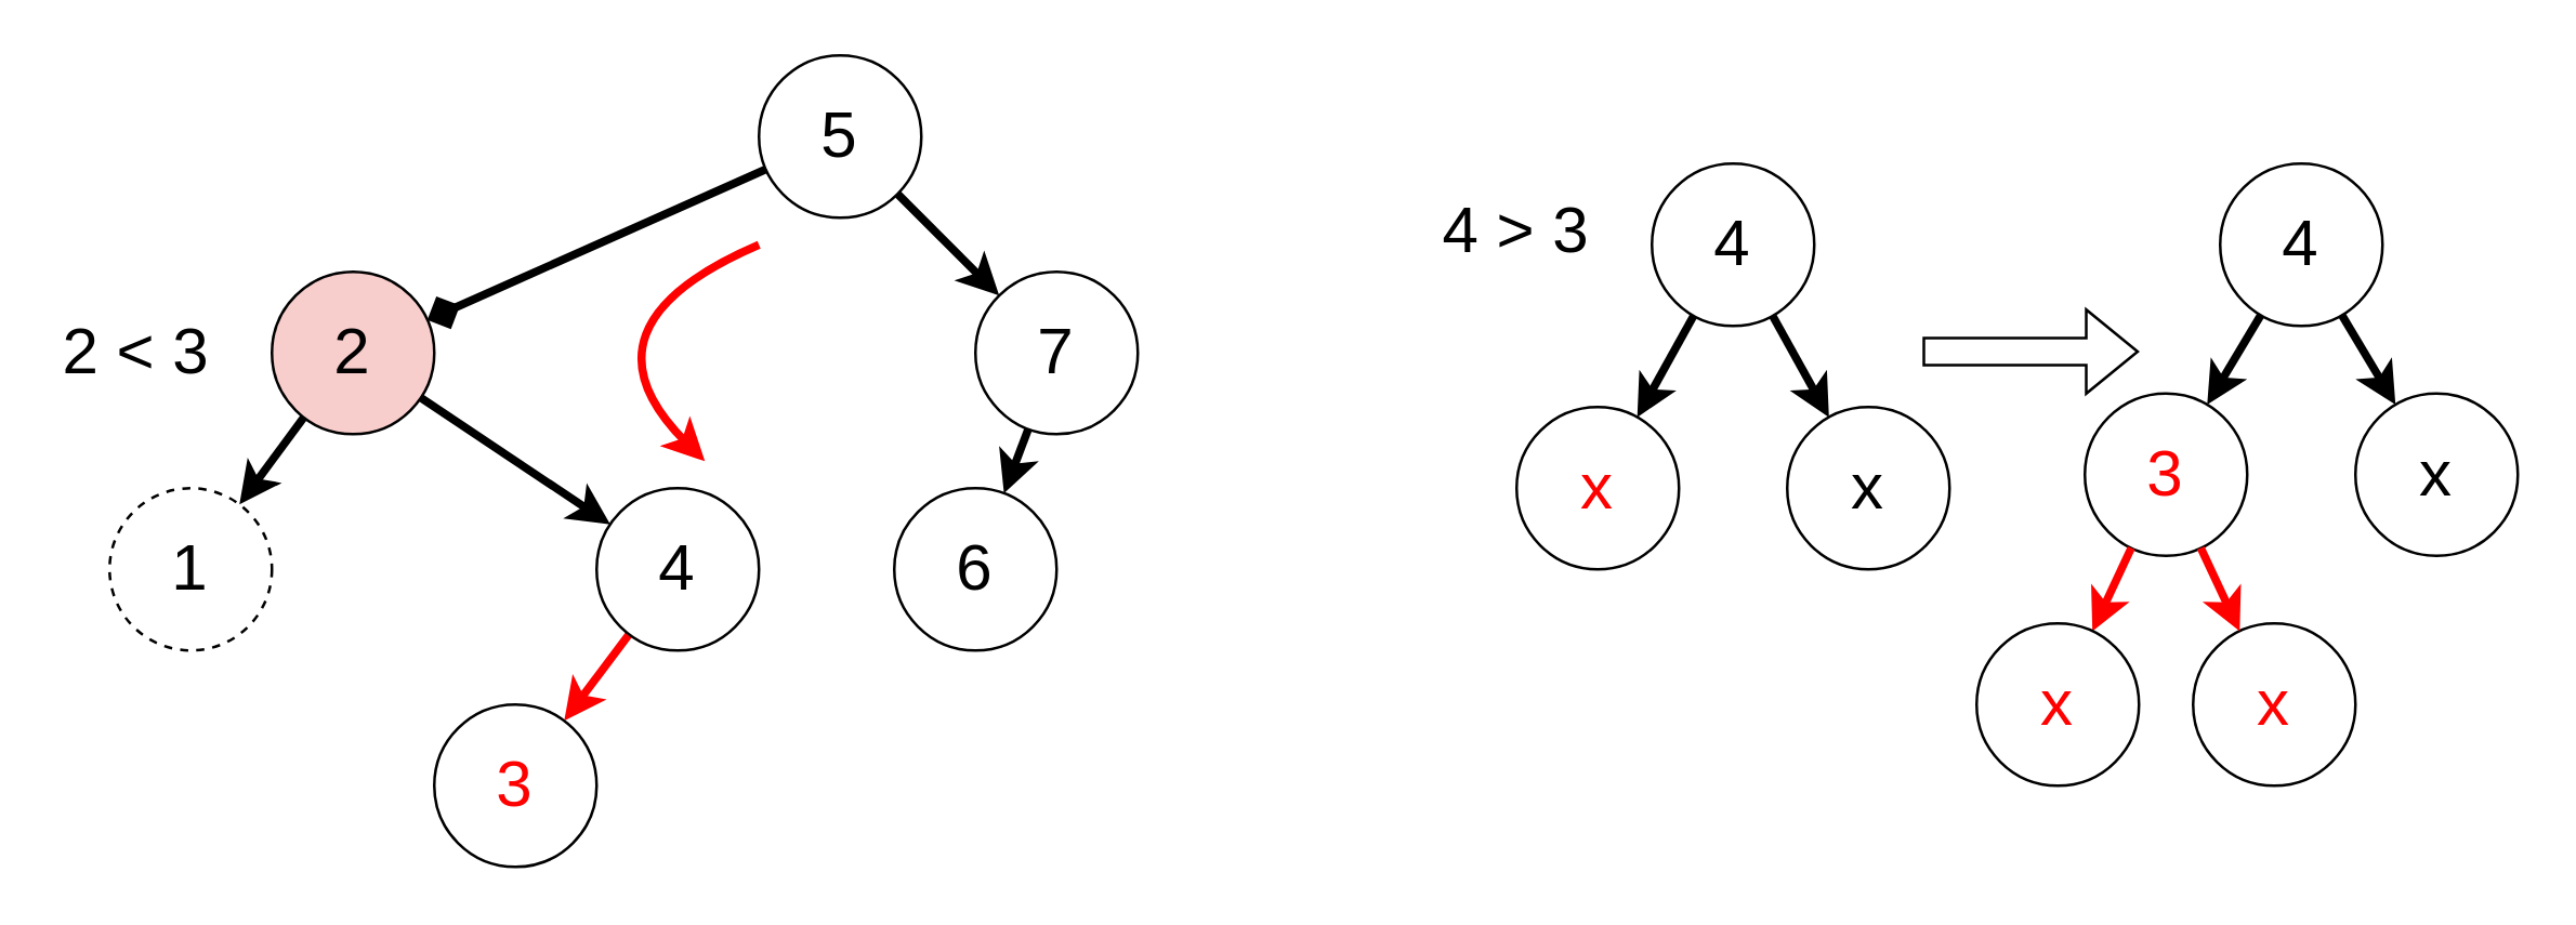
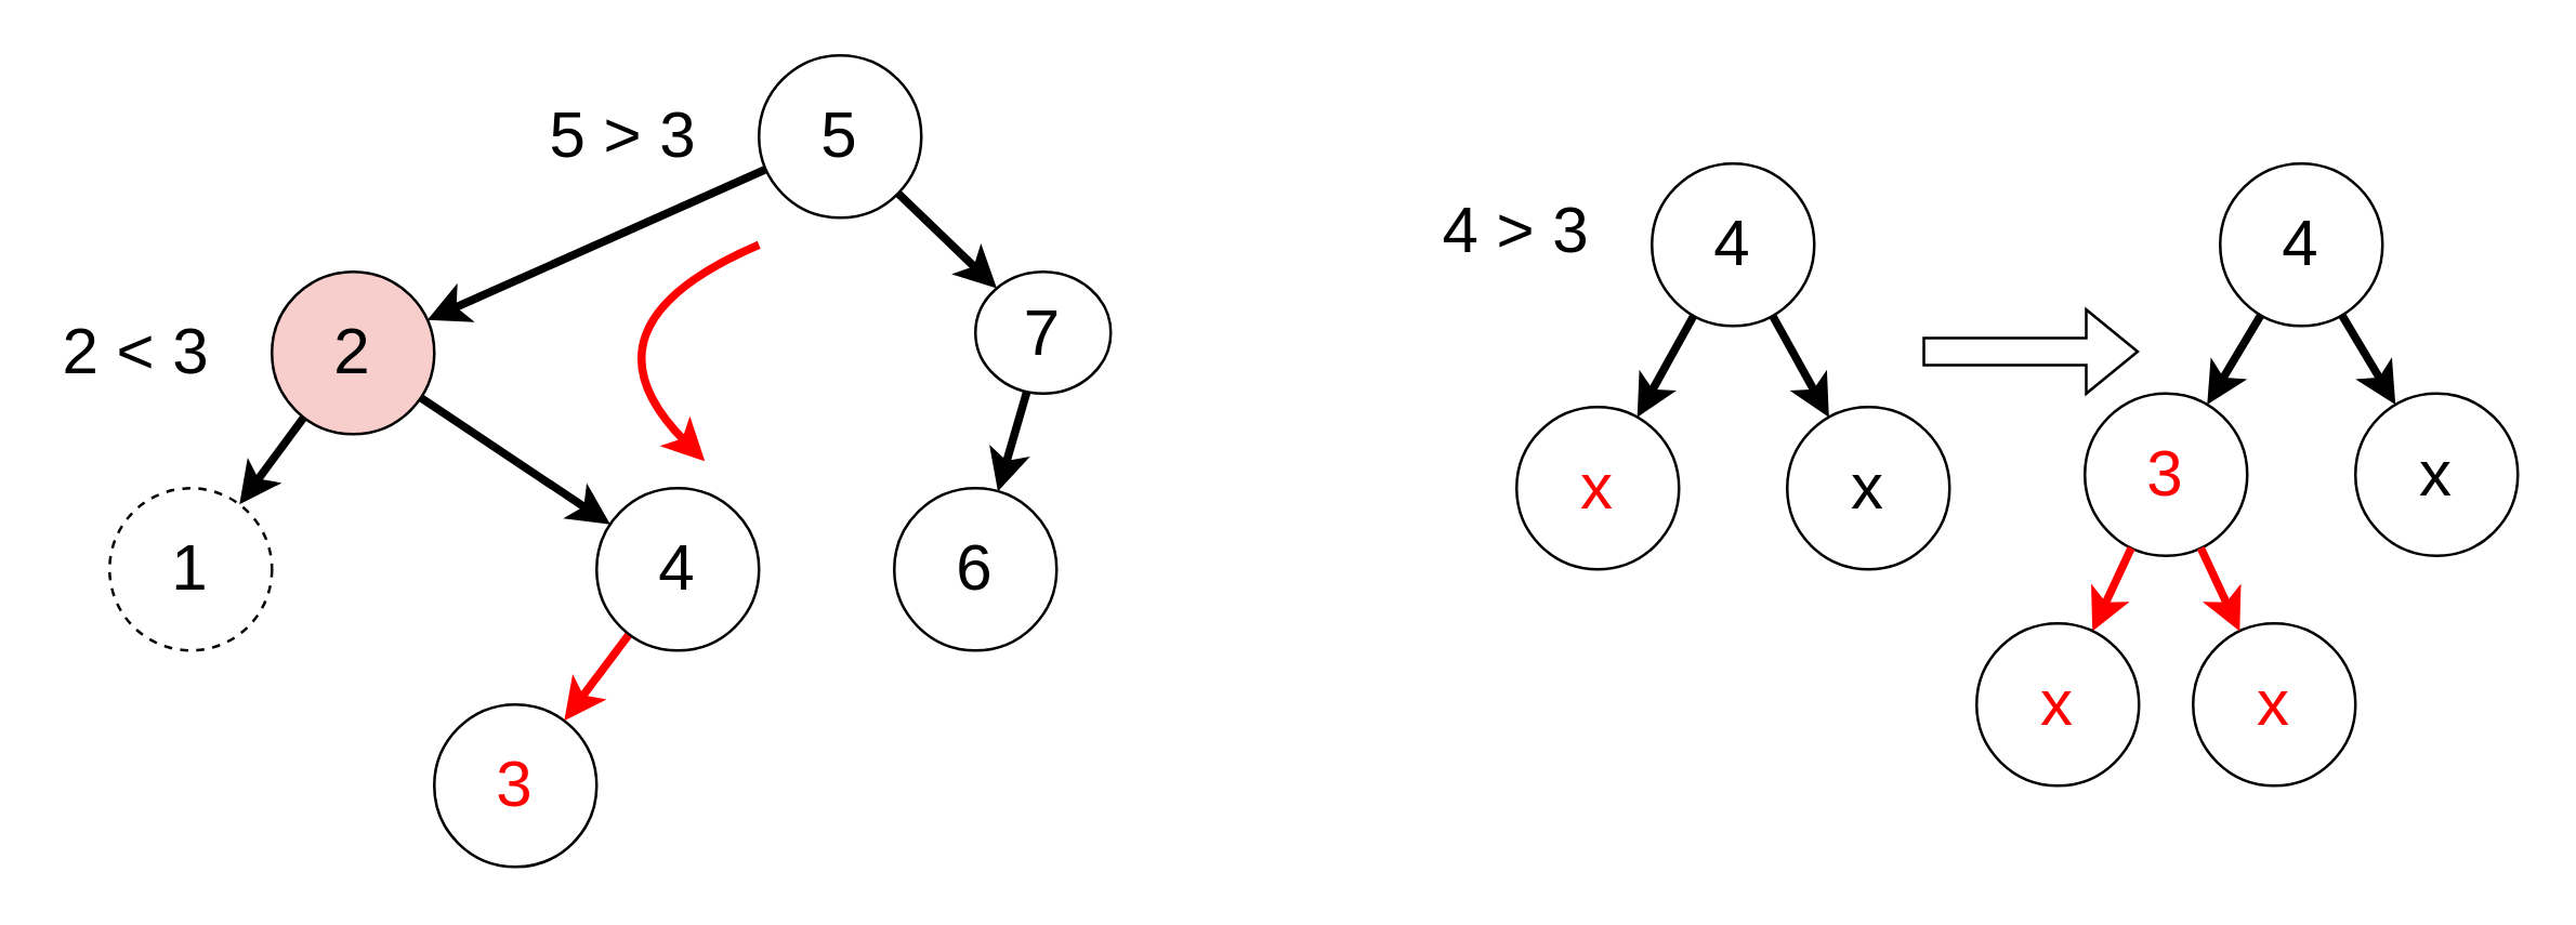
+ <mxCell id="27" value="5 &amp;gt; 3" style="text;html=1;strokeColor=none;fillColor=none;align=center;verticalAlign=middle;whiteSpace=wrap;rounded=0;fontSize=24;" parent="1" vertex="1"><mxGeometry y="35" width="60" height="30" as="geometry" x="200" /></mxCell>
- <mxCell id="2" style="rounded=0;orthogonalLoop=1;jettySize=auto;html=1;strokeWidth=3;fontSize=24;endArrow=diamond;" parent="1" source="4" target="7" edge="1"><mxGeometry relative="1" as="geometry" /></mxCell>
+ <mxCell id="2" style="rounded=0;orthogonalLoop=1;jettySize=auto;html=1;strokeWidth=3;fontSize=24;" parent="1" source="4" target="7" edge="1"><mxGeometry relative="1" as="geometry" /></mxCell>
- <mxCell id="13" value="7" style="ellipse;whiteSpace=wrap;html=1;aspect=fixed;fontSize=24;" parent="1" vertex="1"><mxGeometry x="360" y="100" width="60" height="60" as="geometry" /></mxCell>
+ <mxCell id="13" value="7" style="ellipse;whiteSpace=wrap;html=1;aspect=fixed;fontSize=24;" parent="1" vertex="1"><mxGeometry x="360" y="100" width="50" height="45" as="geometry" /></mxCell>
